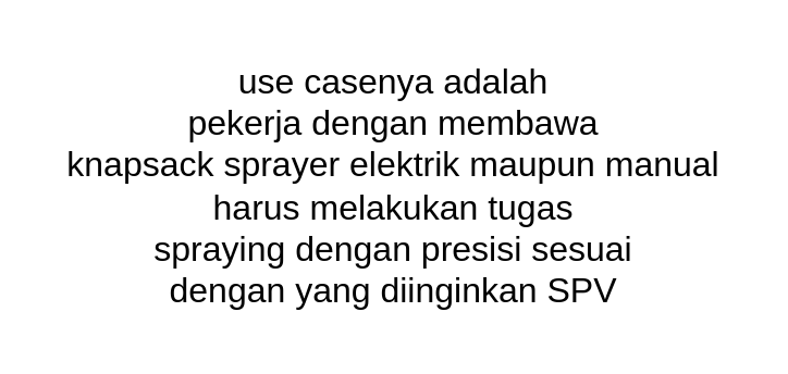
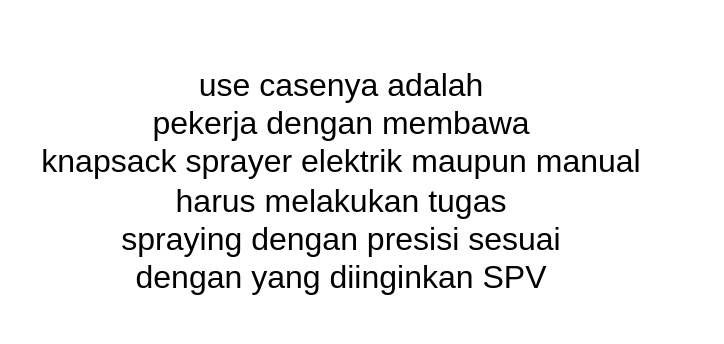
- <mxCell id="2" value="use casenya adalah&lt;div&gt;pekerja dengan membawa&lt;/div&gt;&lt;div&gt;&lt;span style=&quot;background-color: transparent;&quot;&gt;knapsack sprayer elektrik maupun manual&lt;/span&gt;&lt;/div&gt;&lt;div&gt;&lt;span style=&quot;background-color: transparent; color: light-dark(rgb(0, 0, 0), rgb(255, 255, 255));&quot;&gt;harus melakukan tugas&lt;/span&gt;&lt;/div&gt;&lt;div&gt;spraying dengan presisi sesuai&lt;/div&gt;&lt;div&gt;dengan yang diinginkan SPV&lt;/div&gt;" style="text;html=1;align=center;verticalAlign=middle;resizable=0;points=[];autosize=1;strokeColor=none;fillColor=none;fontSize=16;" parent="1" vertex="1"><mxGeometry width="320" height="130" as="geometry" x="20" y="20" /></mxCell>
+ <mxCell id="2" value="use casenya adalah&lt;div&gt;pekerja dengan membawa&lt;/div&gt;&lt;div&gt;&lt;span style=&quot;background-color: transparent;&quot;&gt;knapsack sprayer elektrik maupun manual&lt;/span&gt;&lt;/div&gt;&lt;div&gt;&lt;span style=&quot;background-color: transparent; color: light-dark(rgb(0, 0, 0), rgb(255, 255, 255));&quot;&gt;harus melakukan tugas&lt;/span&gt;&lt;/div&gt;&lt;div&gt;spraying dengan presisi sesuai&lt;/div&gt;&lt;div&gt;dengan yang diinginkan SPV&lt;/div&gt;" style="text;html=1;align=center;verticalAlign=middle;resizable=0;points=[];autosize=1;strokeColor=none;fillColor=none;fontSize=16;" parent="1" vertex="1"><mxGeometry x="10" y="25" width="320" height="130" as="geometry" /></mxCell>
